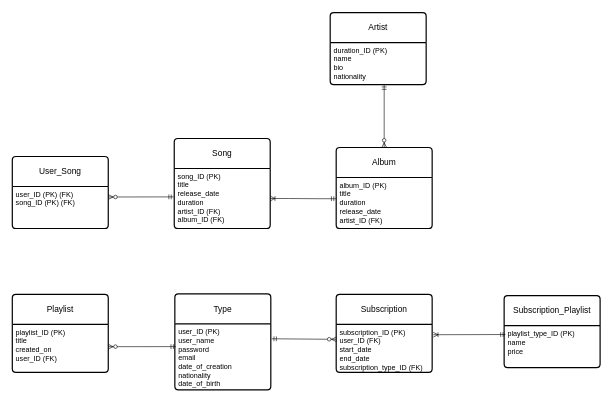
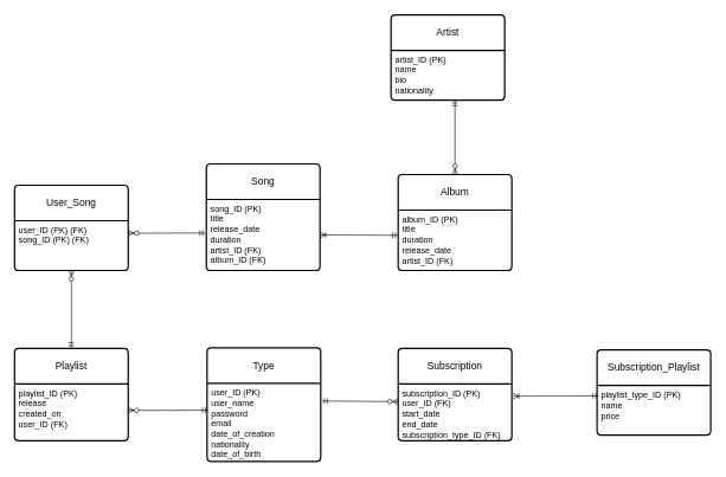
- <mxCell id="7" value="duration_ID (PK)&lt;div&gt;name&lt;/div&gt;&lt;div&gt;bio&lt;/div&gt;&lt;div&gt;nationality&lt;/div&gt;" style="align=left;strokeColor=none;fillColor=none;spacingLeft=4;fontSize=12;verticalAlign=top;resizable=0;rotatable=0;part=1;html=1;" parent="6" vertex="1"><mxGeometry y="50" width="160" height="70" as="geometry" /></mxCell>
+ <mxCell id="7" value="artist_ID (PK)&lt;div&gt;name&lt;/div&gt;&lt;div&gt;bio&lt;/div&gt;&lt;div&gt;nationality&lt;/div&gt;" style="align=left;strokeColor=none;fillColor=none;spacingLeft=4;fontSize=12;verticalAlign=top;resizable=0;rotatable=0;part=1;html=1;" parent="6" vertex="1"><mxGeometry y="50" width="160" height="70" as="geometry" /></mxCell>
+ <mxCell id="23" value="" style="edgeStyle=orthogonalEdgeStyle;fontSize=12;html=1;endArrow=ERzeroToMany;startArrow=ERmandOne;rounded=0;entryX=0.5;entryY=1;entryDx=0;entryDy=0;exitX=0.5;exitY=0;exitDx=0;exitDy=0;" parent="1" source="12" target="22" edge="1"><mxGeometry width="100" height="100" relative="1" as="geometry"><mxPoint x="200" y="574.04" as="sourcePoint" /><mxPoint x="202.08" y="360.01" as="targetPoint" /><Array as="points"><mxPoint x="100" y="430" /><mxPoint x="100" y="430" /></Array></mxGeometry></mxCell>
- <mxCell id="13" value="playlist_ID (PK)&lt;div&gt;title&lt;/div&gt;&lt;div&gt;created_on&lt;/div&gt;&lt;div&gt;user_ID (FK)&lt;/div&gt;" style="align=left;strokeColor=none;fillColor=none;spacingLeft=4;fontSize=12;verticalAlign=top;resizable=0;rotatable=0;part=1;html=1;" parent="12" vertex="1"><mxGeometry y="50" width="160" height="80" as="geometry" /></mxCell>
+ <mxCell id="13" value="playlist_ID (PK)&lt;div&gt;release&lt;/div&gt;&lt;div&gt;created_on&lt;/div&gt;&lt;div&gt;user_ID (FK)&lt;/div&gt;" style="align=left;strokeColor=none;fillColor=none;spacingLeft=4;fontSize=12;verticalAlign=top;resizable=0;rotatable=0;part=1;html=1;" parent="12" vertex="1"><mxGeometry y="50" width="160" height="80" as="geometry" /></mxCell>
